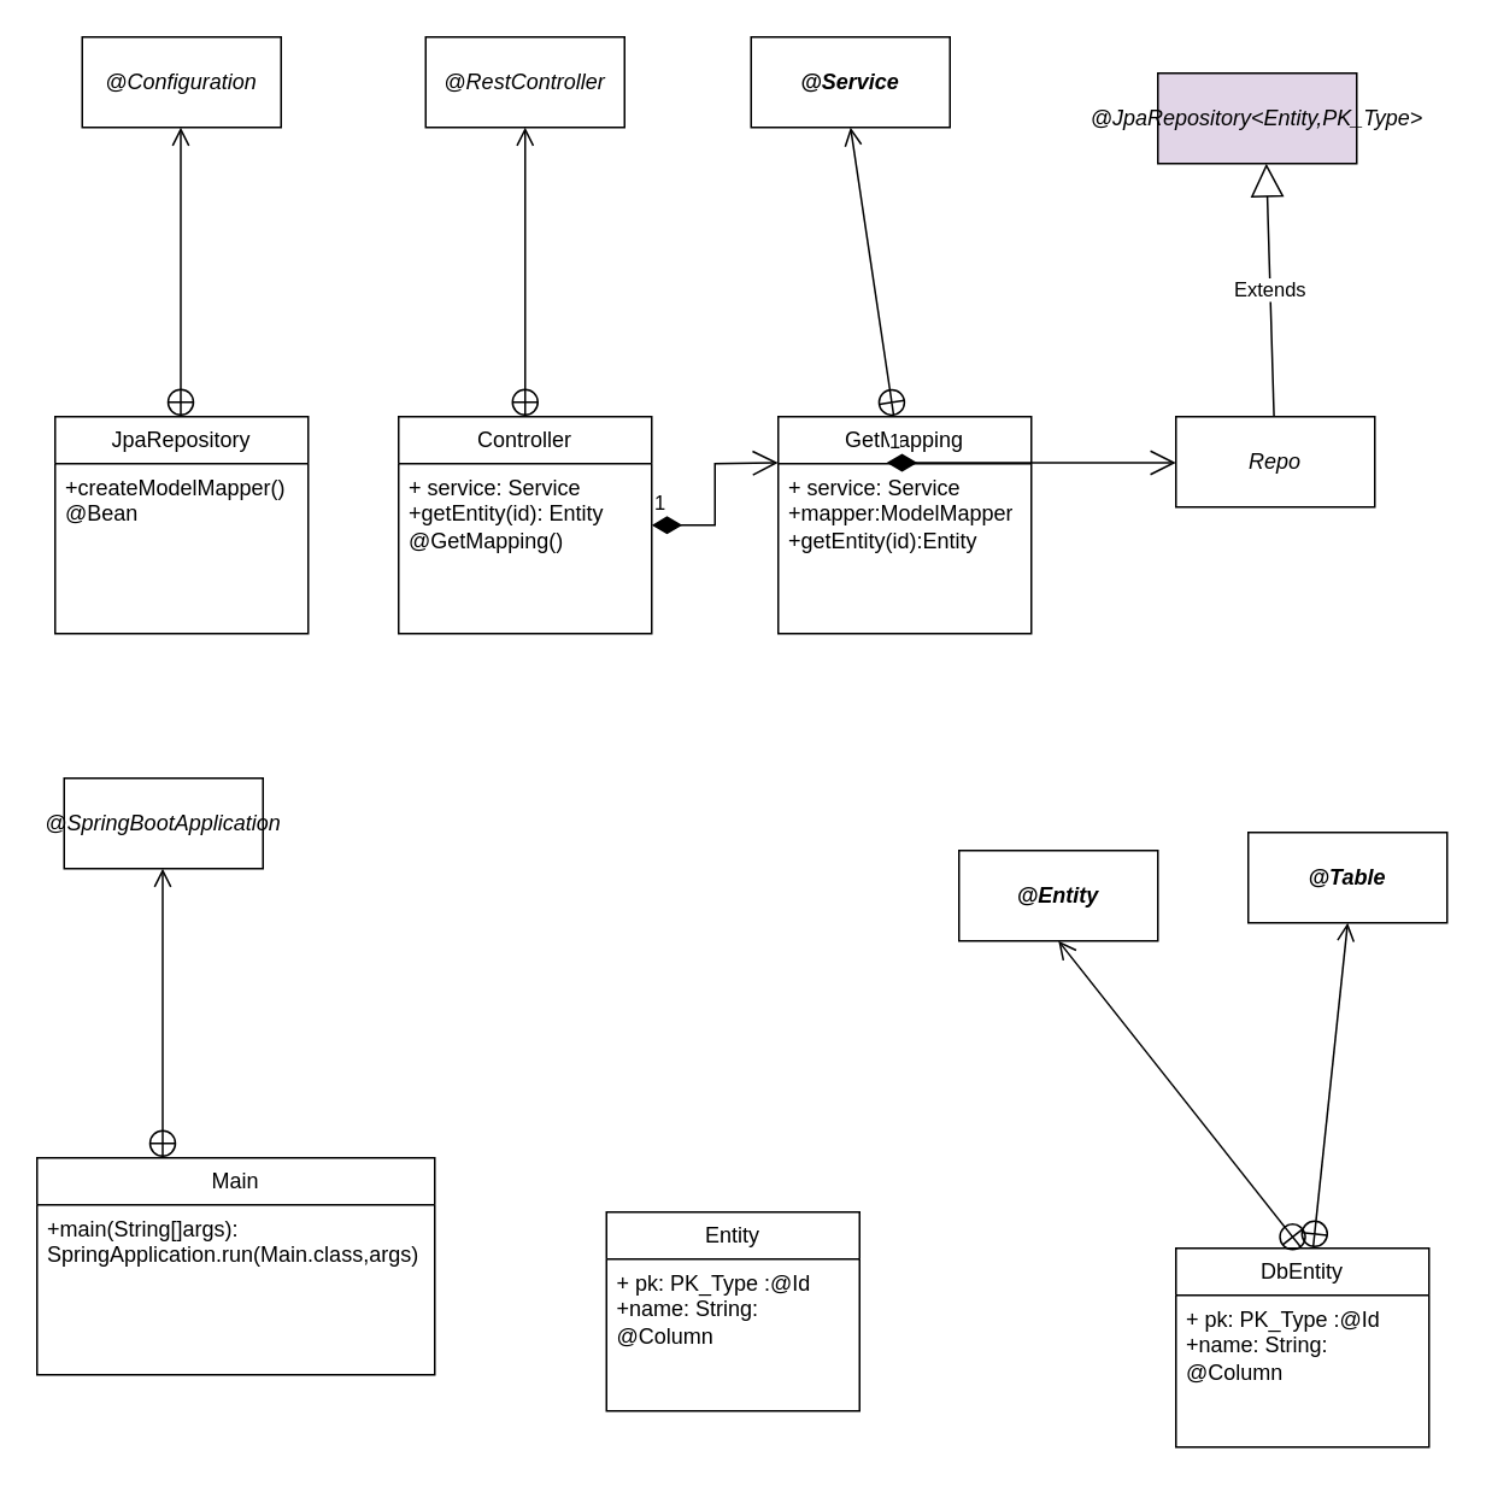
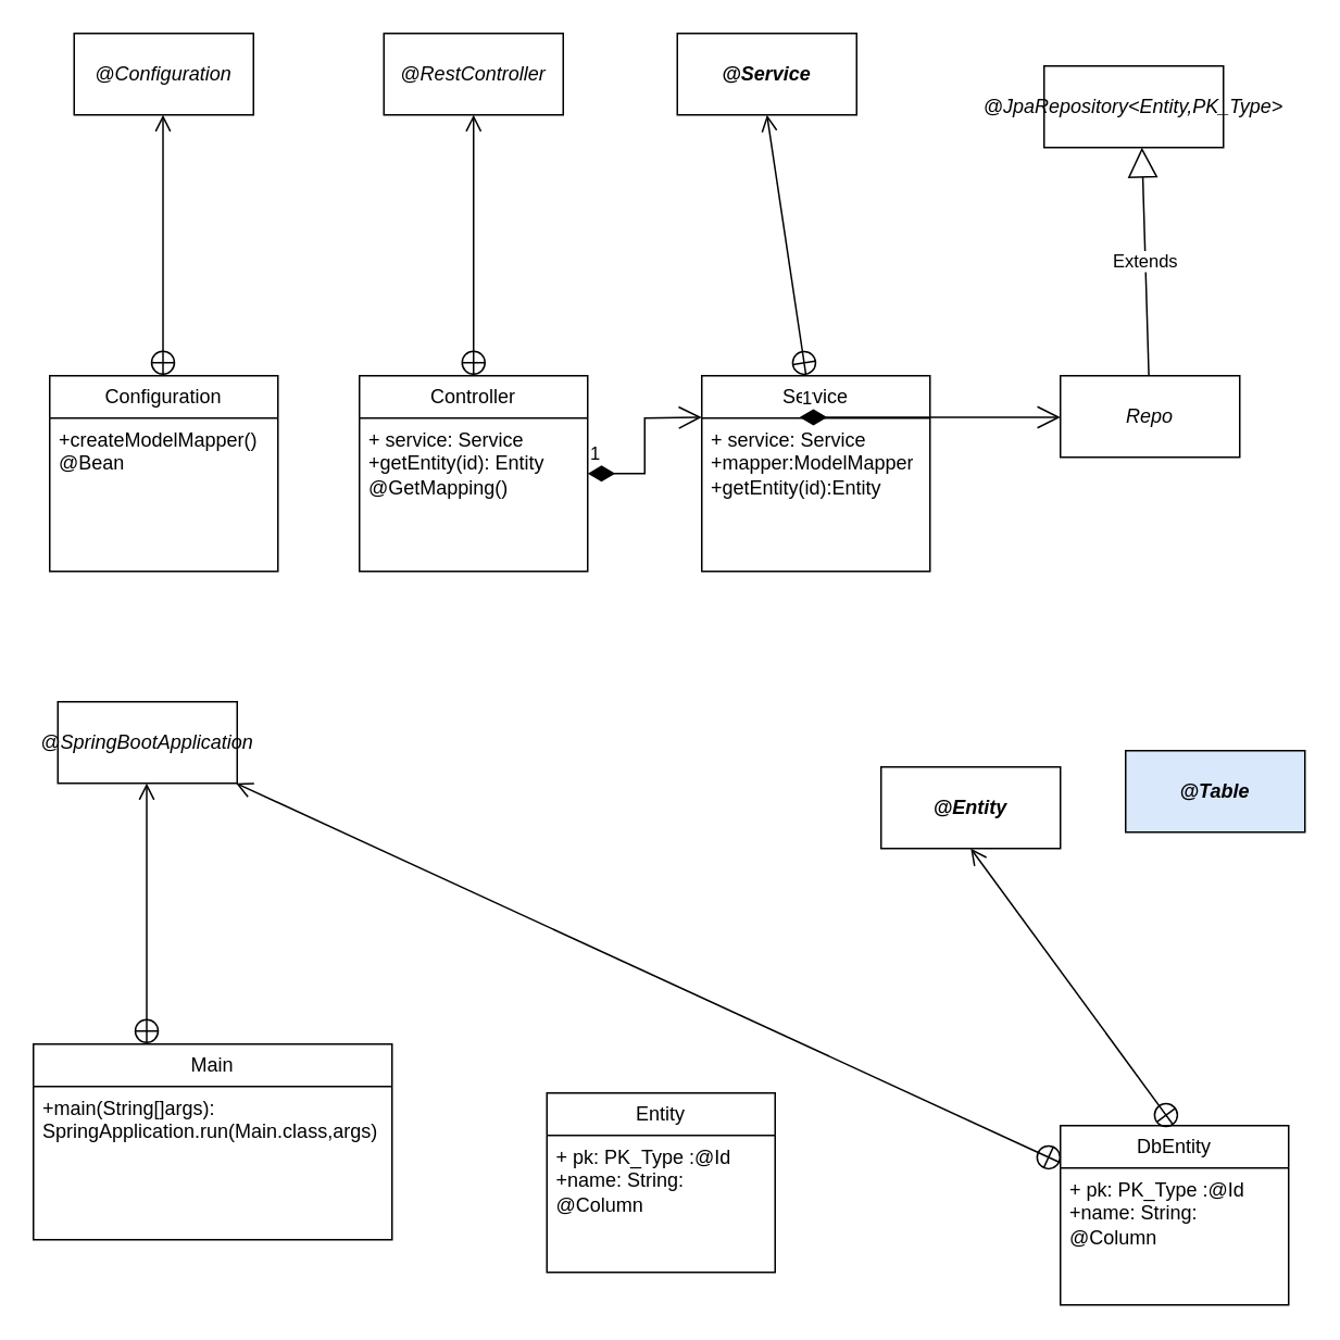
- <mxCell id="13" value="&lt;i&gt;@JpaRepository&amp;lt;Entity,PK_Type&amp;gt;&lt;/i&gt;" style="html=1;whiteSpace=wrap;fillColor=#e1d5e7;" vertex="1" parent="1"><mxGeometry x="640" y="40" width="110" height="50" as="geometry" /></mxCell>
+ <mxCell id="13" value="&lt;i&gt;@JpaRepository&amp;lt;Entity,PK_Type&amp;gt;&lt;/i&gt;" style="html=1;whiteSpace=wrap;" vertex="1" parent="1"><mxGeometry x="640" y="40" width="110" height="50" as="geometry" /></mxCell>
- <mxCell id="23" value="JpaRepository" style="swimlane;fontStyle=0;childLayout=stackLayout;horizontal=1;startSize=26;fillColor=none;horizontalStack=0;resizeParent=1;resizeParentMax=0;resizeLast=0;collapsible=1;marginBottom=0;whiteSpace=wrap;html=1;" vertex="1" parent="1"><mxGeometry x="30" y="230" width="140" height="120" as="geometry" /></mxCell>
+ <mxCell id="23" value="Configuration" style="swimlane;fontStyle=0;childLayout=stackLayout;horizontal=1;startSize=26;fillColor=none;horizontalStack=0;resizeParent=1;resizeParentMax=0;resizeLast=0;collapsible=1;marginBottom=0;whiteSpace=wrap;html=1;" vertex="1" parent="1"><mxGeometry x="30" y="230" width="140" height="120" as="geometry" /></mxCell>
- <mxCell id="7" value="GetMapping" style="swimlane;fontStyle=0;childLayout=stackLayout;horizontal=1;startSize=26;fillColor=none;horizontalStack=0;resizeParent=1;resizeParentMax=0;resizeLast=0;collapsible=1;marginBottom=0;whiteSpace=wrap;html=1;" vertex="1" parent="1"><mxGeometry x="430" y="230" width="140" height="120" as="geometry" /></mxCell>
+ <mxCell id="7" value="Service" style="swimlane;fontStyle=0;childLayout=stackLayout;horizontal=1;startSize=26;fillColor=none;horizontalStack=0;resizeParent=1;resizeParentMax=0;resizeLast=0;collapsible=1;marginBottom=0;whiteSpace=wrap;html=1;" vertex="1" parent="1"><mxGeometry x="430" y="230" width="140" height="120" as="geometry" /></mxCell>
- <mxCell id="17" value="&lt;i&gt;@Table&lt;/i&gt;" style="html=1;whiteSpace=wrap;fontStyle=1" vertex="1" parent="1"><mxGeometry x="690" y="460" width="110" height="50" as="geometry" /></mxCell>
+ <mxCell id="17" value="&lt;i&gt;@Table&lt;/i&gt;" style="html=1;whiteSpace=wrap;fontStyle=1;fillColor=#dae8fc;" vertex="1" parent="1"><mxGeometry x="690" y="460" width="110" height="50" as="geometry" /></mxCell>
- <mxCell id="16" value="&lt;i&gt;@Entity&lt;/i&gt;" style="html=1;whiteSpace=wrap;fontStyle=1" vertex="1" parent="1"><mxGeometry x="530" y="470" width="110" height="50" as="geometry" /></mxCell>
+ <mxCell id="16" value="&lt;i&gt;@Entity&lt;/i&gt;" style="html=1;whiteSpace=wrap;fontStyle=1" vertex="1" parent="1"><mxGeometry x="540" y="470" width="110" height="50" as="geometry" /></mxCell>
- <mxCell id="19" value="" style="endArrow=open;startArrow=circlePlus;endFill=0;startFill=0;endSize=8;html=1;rounded=0;entryX=0.5;entryY=1;entryDx=0;entryDy=0;" edge="1" parent="1" source="14" target="17"><mxGeometry width="160" relative="1" as="geometry"><mxPoint x="729.5" y="700" as="sourcePoint" /><mxPoint x="605" y="530" as="targetPoint" /></mxGeometry></mxCell>
+ <mxCell id="19" value="" style="endArrow=open;startArrow=circlePlus;endFill=0;startFill=0;endSize=8;html=1;rounded=0;" edge="1" parent="1" source="14" target="30"><mxGeometry width="160" relative="1" as="geometry"><mxPoint x="729.5" y="700" as="sourcePoint" /><mxPoint x="605" y="530" as="targetPoint" /></mxGeometry></mxCell>
